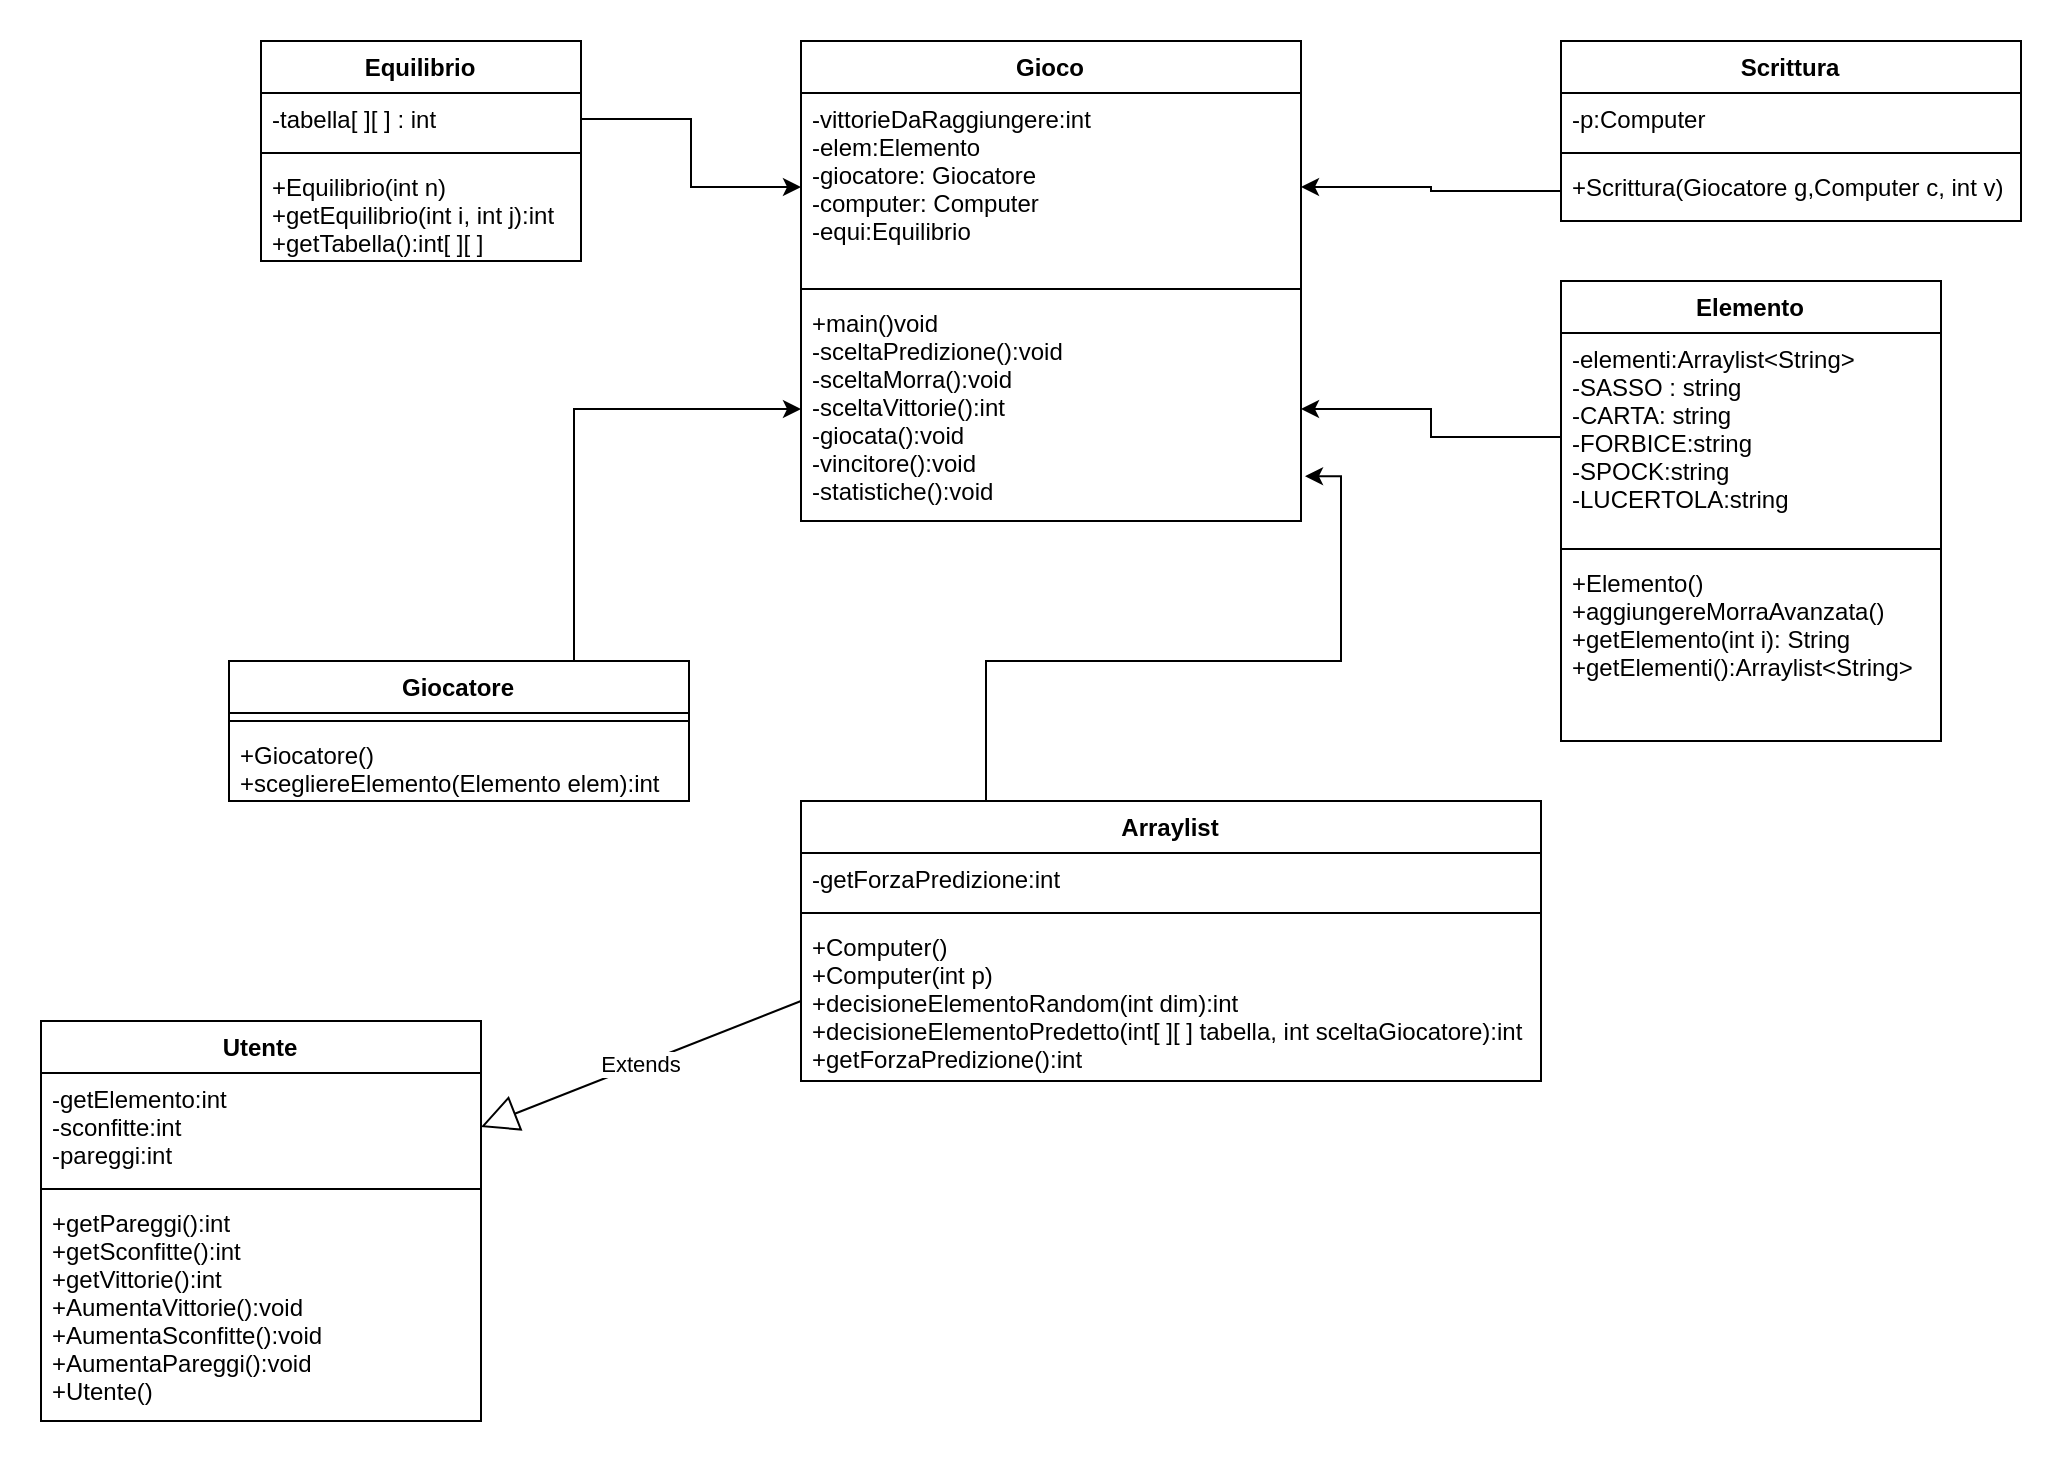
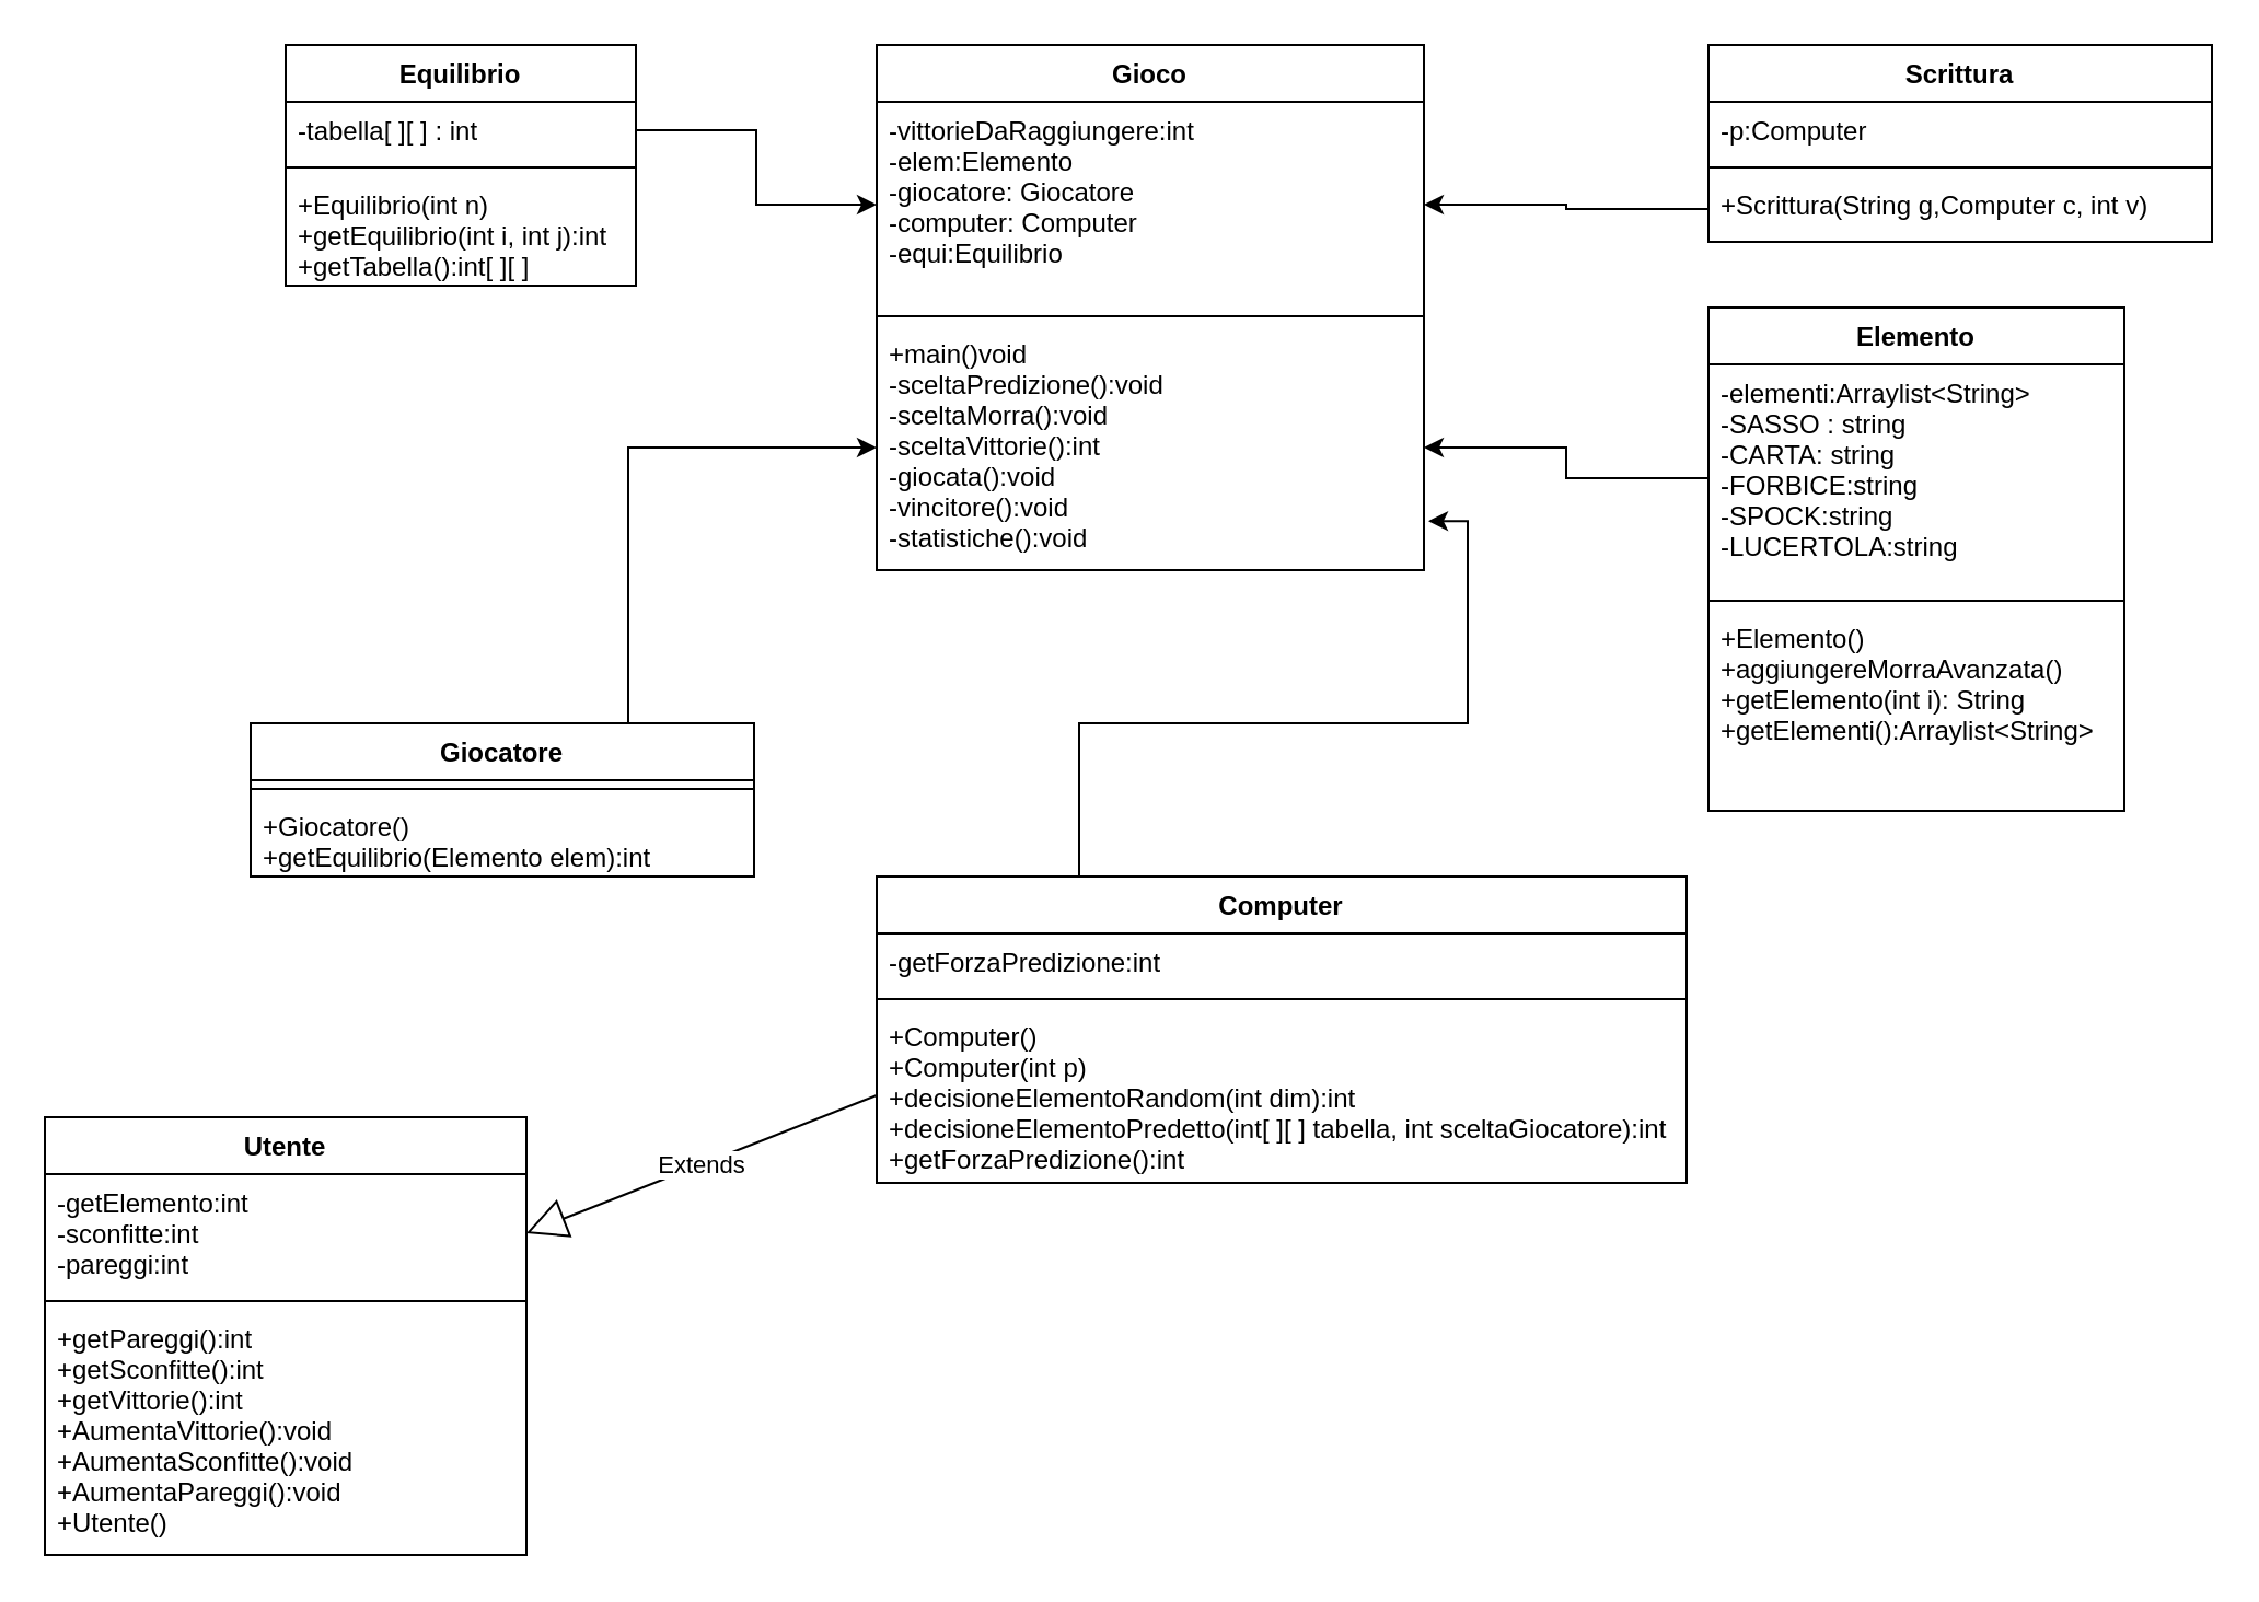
- <mxCell id="17" value="+Scrittura(Giocatore g,Computer c, int v)" style="text;strokeColor=none;fillColor=none;align=left;verticalAlign=top;spacingLeft=4;spacingRight=4;overflow=hidden;rotatable=0;points=[[0,0.5],[1,0.5]];portConstraint=eastwest;" vertex="1" parent="14"><mxGeometry y="60" width="230" height="30" as="geometry" /></mxCell>
+ <mxCell id="17" value="+Scrittura(String g,Computer c, int v)" style="text;strokeColor=none;fillColor=none;align=left;verticalAlign=top;spacingLeft=4;spacingRight=4;overflow=hidden;rotatable=0;points=[[0,0.5],[1,0.5]];portConstraint=eastwest;" vertex="1" parent="14"><mxGeometry y="60" width="230" height="30" as="geometry" /></mxCell>
- <mxCell id="25" value="+Giocatore()&#10;+scegliereElemento(Elemento elem):int" style="text;strokeColor=none;fillColor=none;align=left;verticalAlign=top;spacingLeft=4;spacingRight=4;overflow=hidden;rotatable=0;points=[[0,0.5],[1,0.5]];portConstraint=eastwest;" vertex="1" parent="23"><mxGeometry y="34" width="230" height="36" as="geometry" /></mxCell>
+ <mxCell id="25" value="+Giocatore()&#10;+getEquilibrio(Elemento elem):int" style="text;strokeColor=none;fillColor=none;align=left;verticalAlign=top;spacingLeft=4;spacingRight=4;overflow=hidden;rotatable=0;points=[[0,0.5],[1,0.5]];portConstraint=eastwest;" vertex="1" parent="23"><mxGeometry y="34" width="230" height="36" as="geometry" /></mxCell>
- <mxCell id="27" value="Arraylist" style="swimlane;fontStyle=1;align=center;verticalAlign=top;childLayout=stackLayout;horizontal=1;startSize=26;horizontalStack=0;resizeParent=1;resizeParentMax=0;resizeLast=0;collapsible=1;marginBottom=0;" vertex="1" parent="1"><mxGeometry x="400" y="400" width="370" height="140" as="geometry" /></mxCell>
+ <mxCell id="27" value="Computer" style="swimlane;fontStyle=1;align=center;verticalAlign=top;childLayout=stackLayout;horizontal=1;startSize=26;horizontalStack=0;resizeParent=1;resizeParentMax=0;resizeLast=0;collapsible=1;marginBottom=0;" vertex="1" parent="1"><mxGeometry x="400" y="400" width="370" height="140" as="geometry" /></mxCell>
